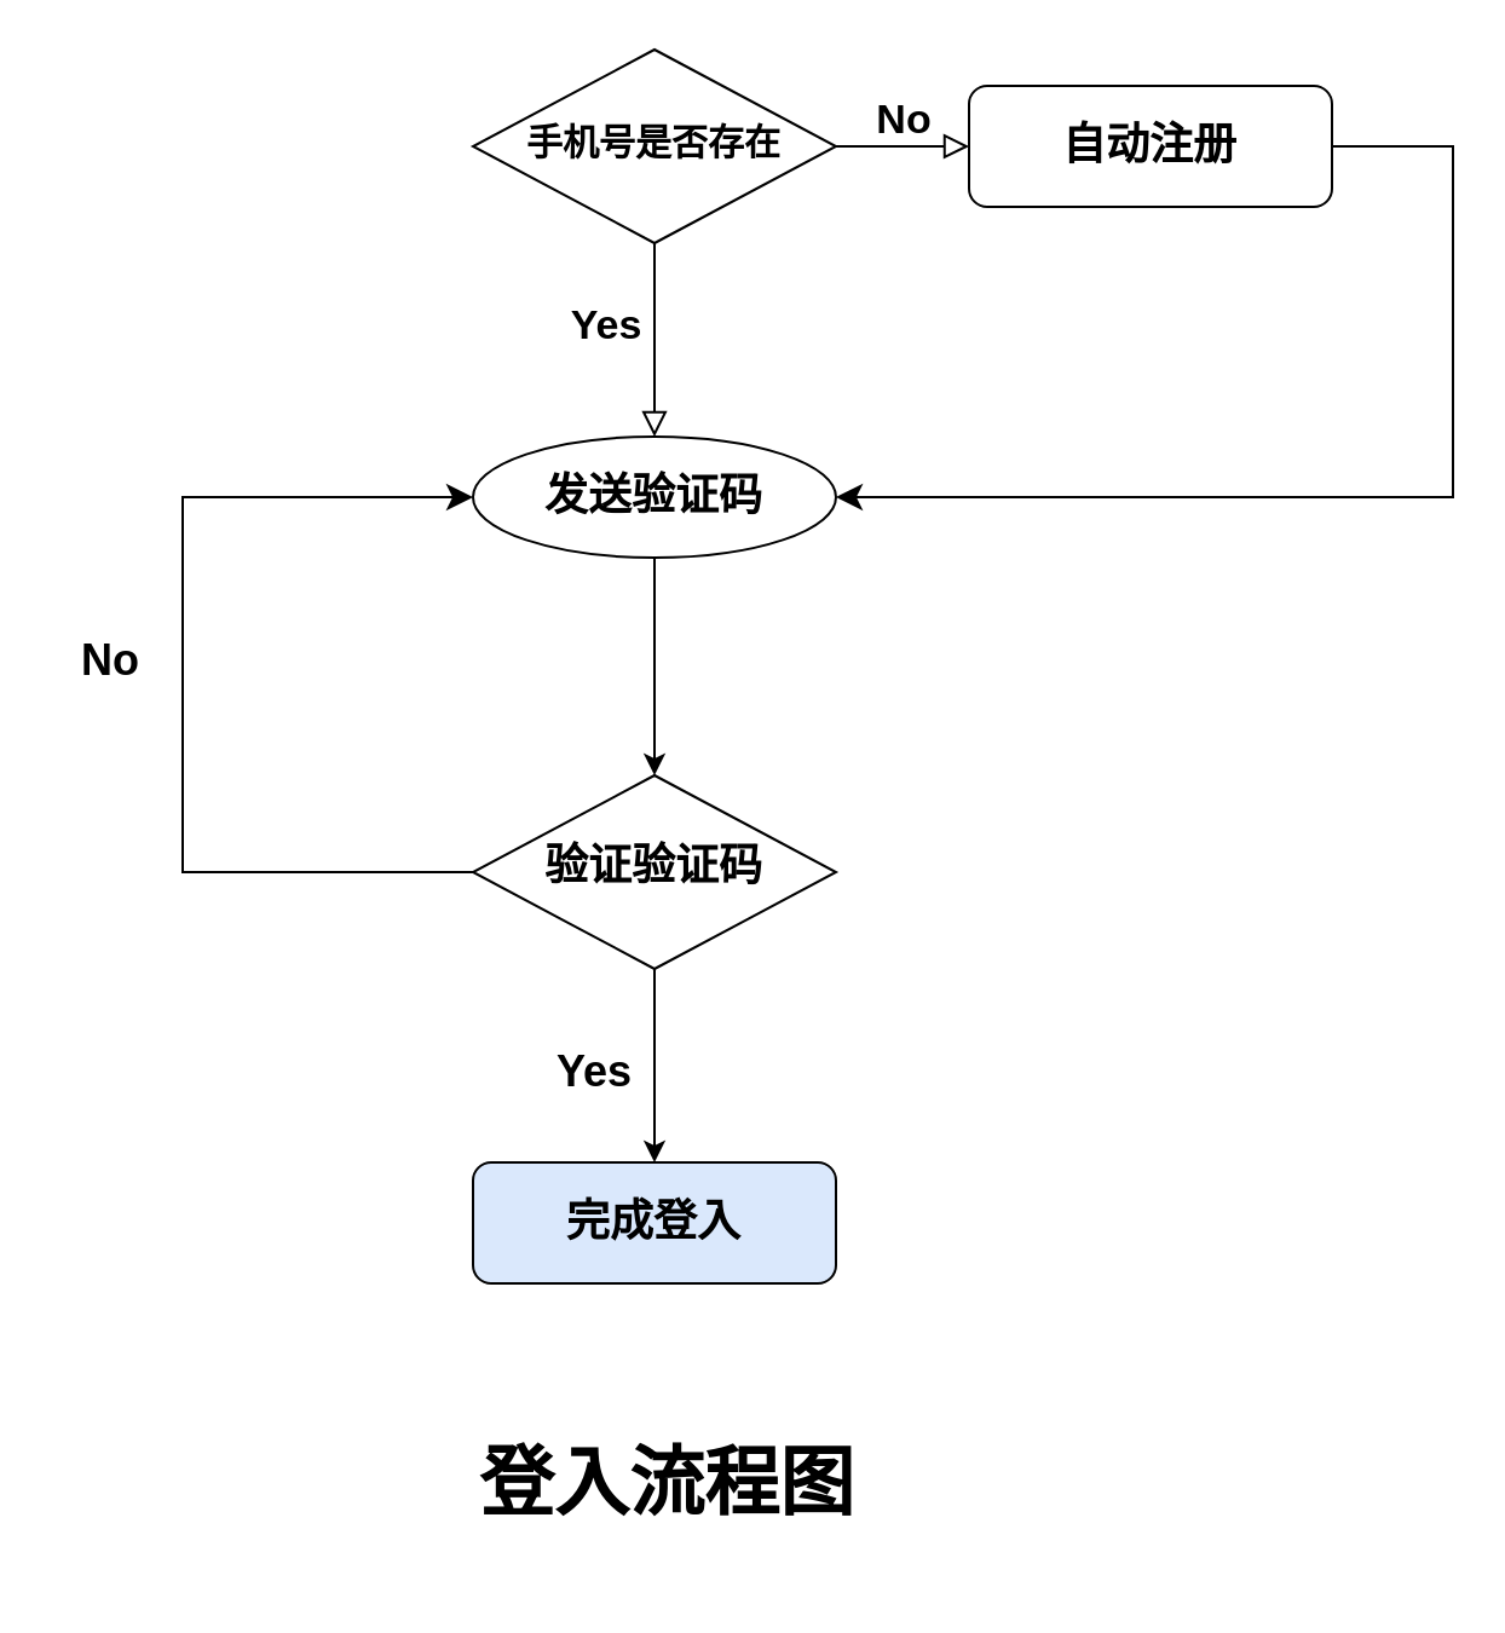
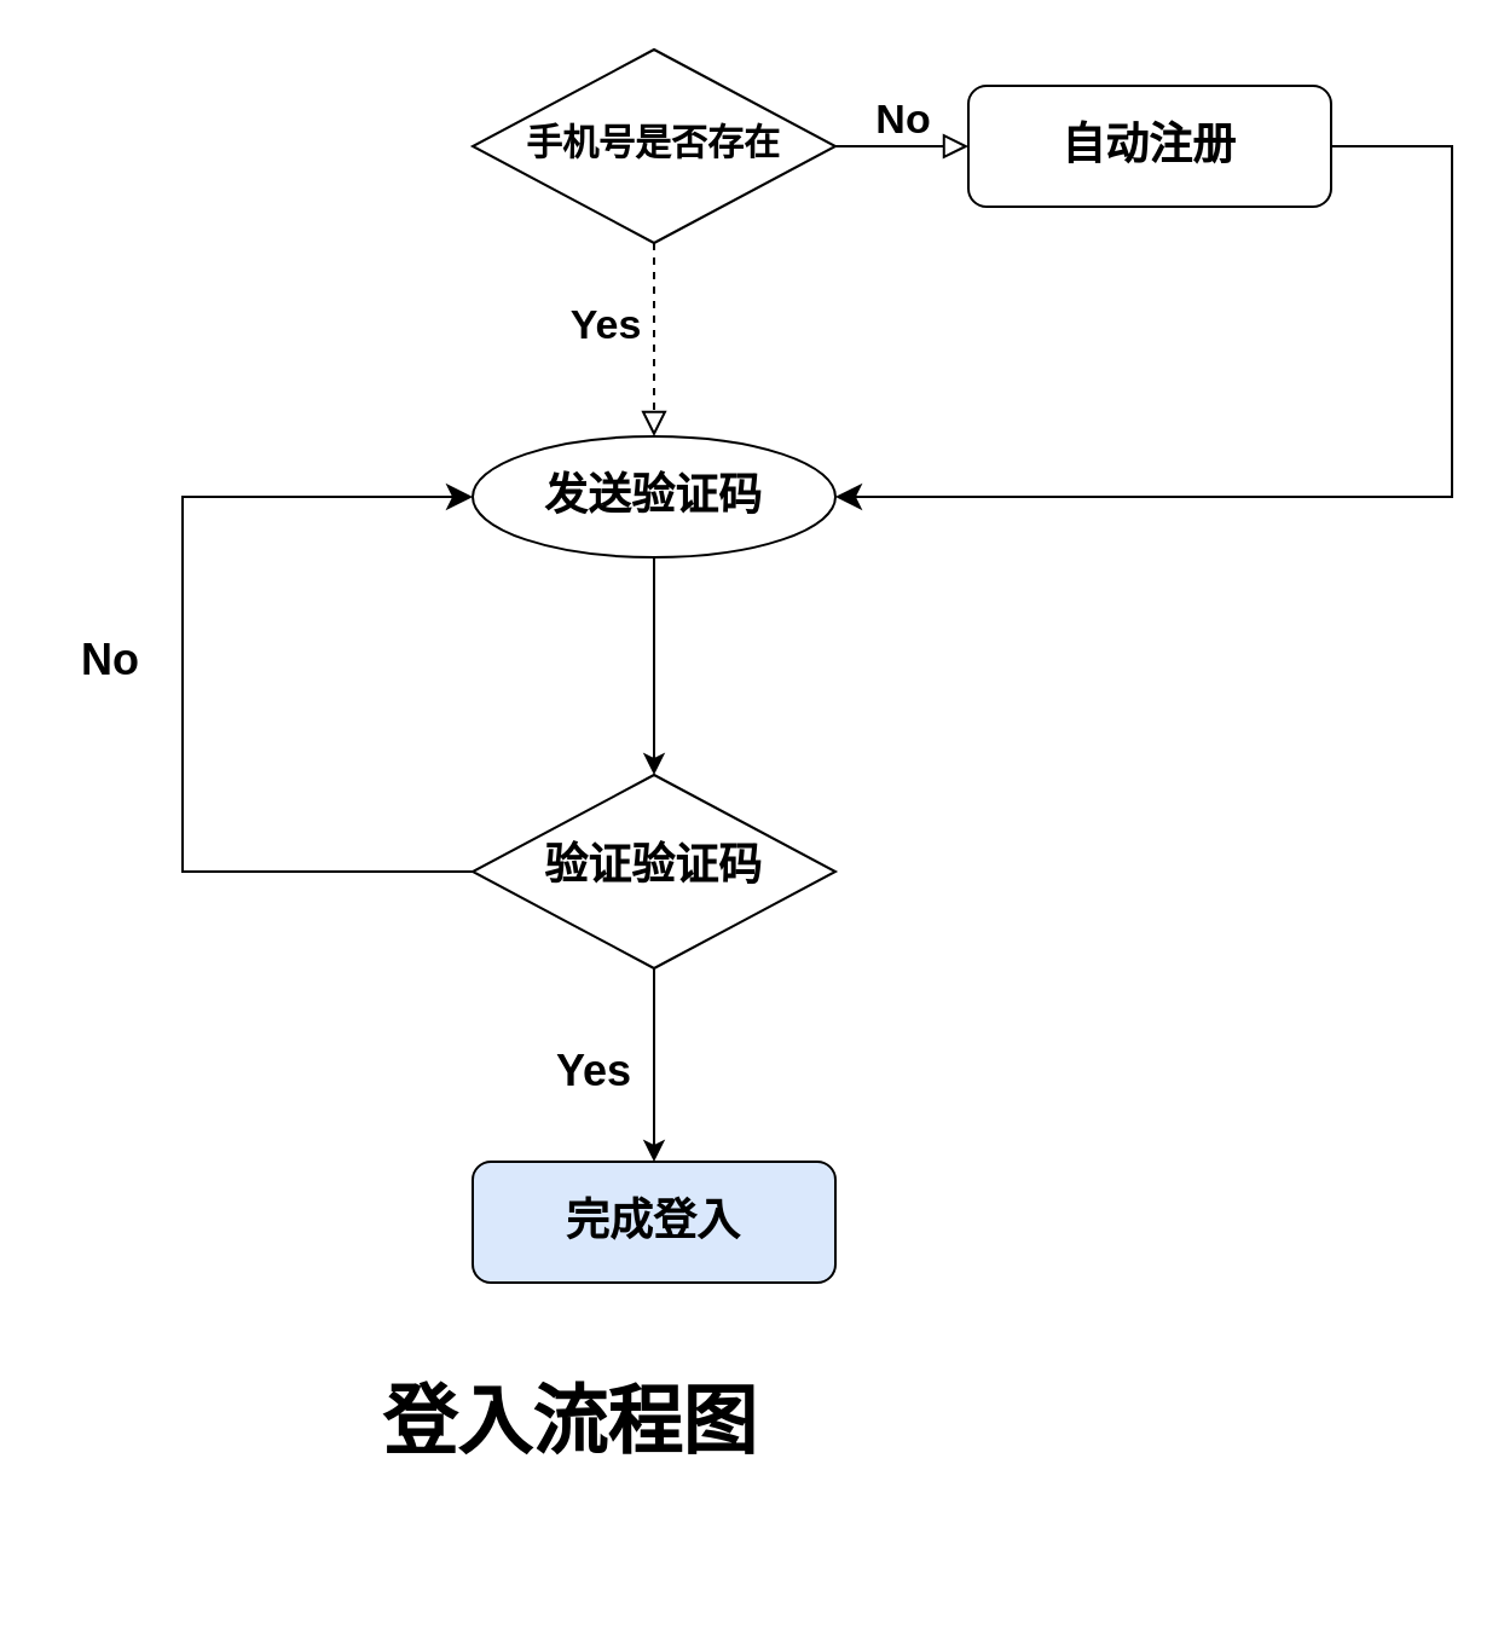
- <mxCell id="2" value="" style="rounded=0;html=1;jettySize=auto;orthogonalLoop=1;fontSize=11;endArrow=block;endFill=0;endSize=8;strokeWidth=1;shadow=0;labelBackgroundColor=none;edgeStyle=orthogonalEdgeStyle;entryX=0.5;entryY=0;entryDx=0;entryDy=0;" parent="1" source="4" target="6" edge="1"><mxGeometry x="1" y="81" relative="1" as="geometry"><mxPoint x="-61" y="78" as="offset" /><mxPoint x="260" y="120" as="targetPoint" /></mxGeometry></mxCell>
+ <mxCell id="2" value="" style="rounded=0;html=1;jettySize=auto;orthogonalLoop=1;fontSize=11;endArrow=block;endFill=0;endSize=8;strokeWidth=1;shadow=0;labelBackgroundColor=none;edgeStyle=orthogonalEdgeStyle;entryX=0.5;entryY=0;entryDx=0;entryDy=0;dashed=1;" parent="1" source="4" target="6" edge="1"><mxGeometry x="1" y="81" relative="1" as="geometry"><mxPoint x="-61" y="78" as="offset" /><mxPoint x="260" y="120" as="targetPoint" /></mxGeometry></mxCell>
- <mxCell id="16" value="&lt;h1&gt;&lt;font style=&quot;font-size: 31px;&quot;&gt;登入流程图&lt;/font&gt;&lt;/h1&gt;" style="text;html=1;align=center;verticalAlign=middle;resizable=0;points=[];autosize=1;strokeColor=none;fillColor=none;" vertex="1" parent="1"><mxGeometry x="185" y="573" width="180" height="80" as="geometry" /></mxCell>
+ <mxCell id="16" value="&lt;h1&gt;&lt;font style=&quot;font-size: 31px;&quot;&gt;登入流程图&lt;/font&gt;&lt;/h1&gt;" style="text;html=1;align=center;verticalAlign=middle;resizable=0;points=[];autosize=1;strokeColor=none;fillColor=none;" vertex="1" parent="1"><mxGeometry x="145" y="548" width="180" height="80" as="geometry" /></mxCell>
